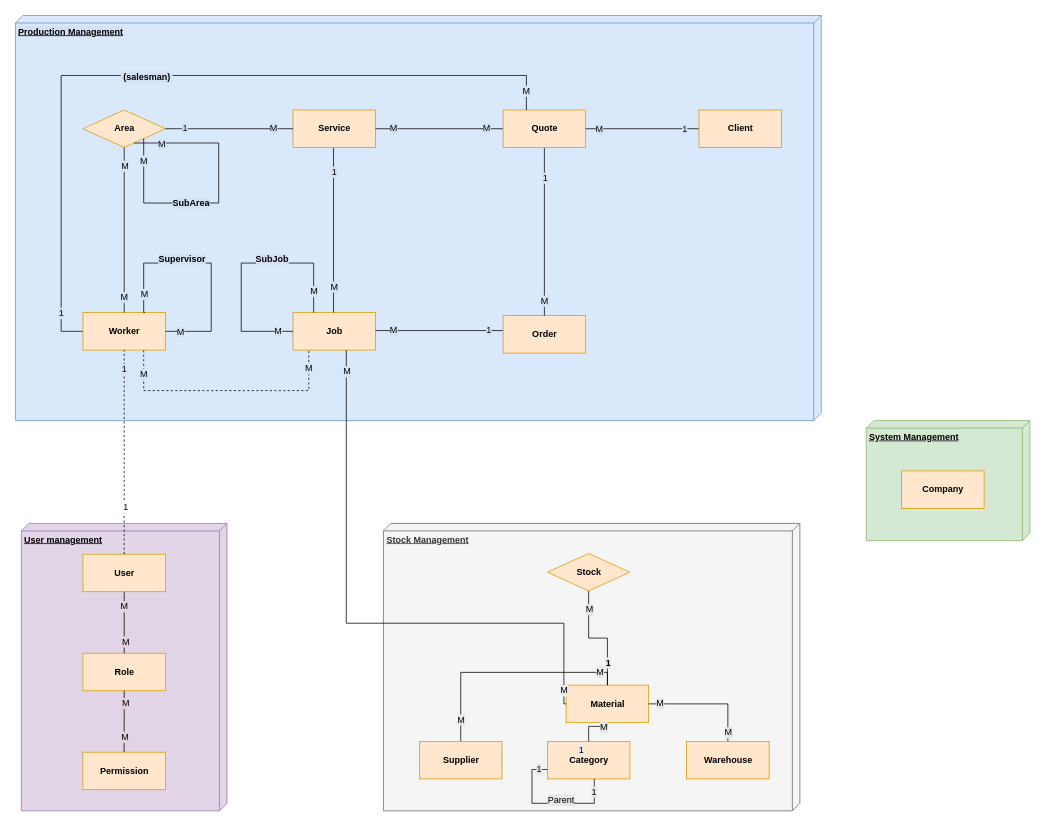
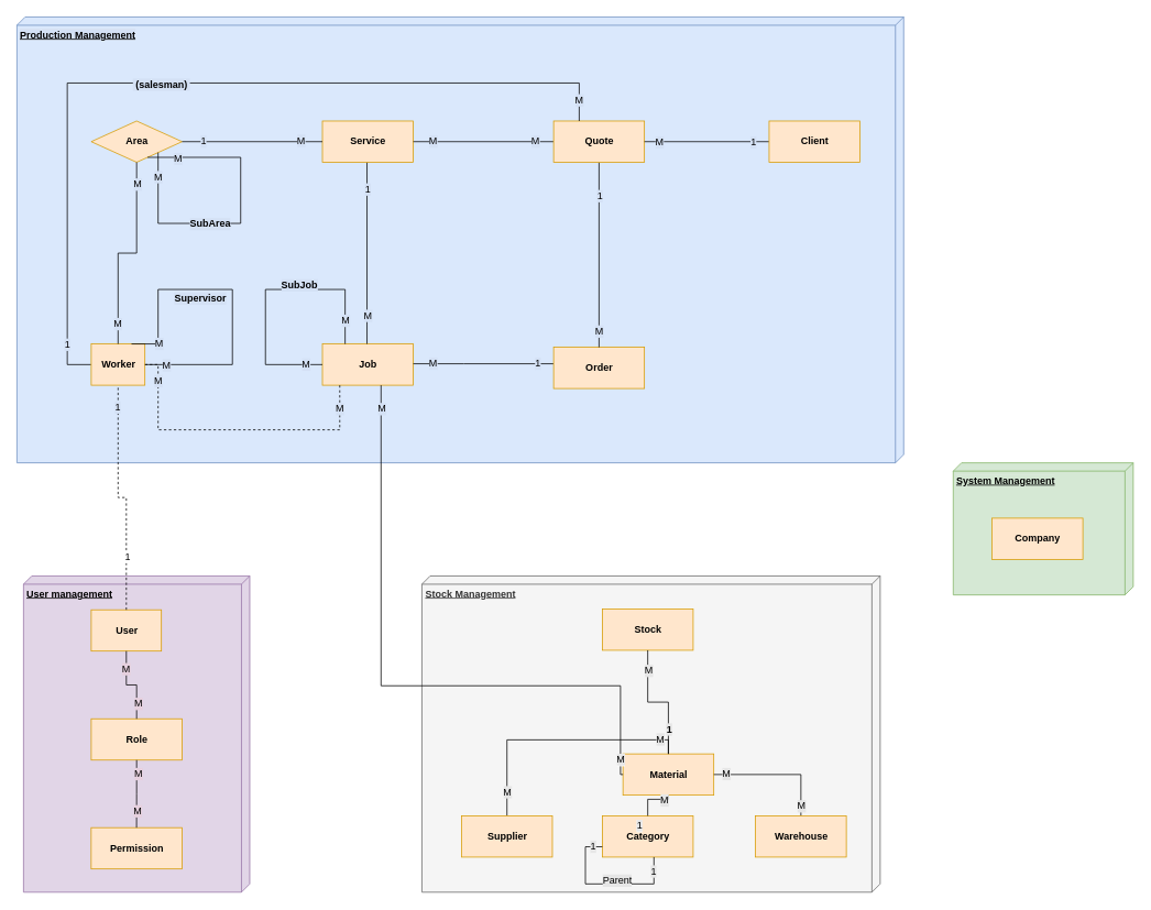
- <mxCell id="39" value="Worker" style="html=1;fillColor=#ffe6cc;strokeColor=#d79b00;fontStyle=1" parent="2" vertex="1"><mxGeometry x="90" y="396" width="110" height="50" as="geometry" /></mxCell>
+ <mxCell id="39" value="Worker" style="html=1;fillColor=#ffe6cc;strokeColor=#d79b00;fontStyle=1" parent="2" vertex="1"><mxGeometry x="90" y="396" width="65" height="50" as="geometry" /></mxCell>
- <mxCell id="66" value="Stock" style="rhombus;html=1;fillColor=#ffe6cc;strokeColor=#d79b00;fontStyle=1;" parent="51" vertex="1"><mxGeometry x="234.5" y="40" width="110" height="50" as="geometry" /></mxCell>
+ <mxCell id="66" value="Stock" style="html=1;fillColor=#ffe6cc;strokeColor=#d79b00;fontStyle=1" parent="51" vertex="1"><mxGeometry x="234.5" y="40" width="110" height="50" as="geometry" /></mxCell>
- <mxCell id="81" value="User" style="html=1;fillColor=#ffe6cc;strokeColor=#d79b00;fontStyle=1" parent="1" vertex="1"><mxGeometry x="110" y="738" width="110" height="50" as="geometry" /></mxCell>
+ <mxCell id="81" value="User" style="html=1;fillColor=#ffe6cc;strokeColor=#d79b00;fontStyle=1" parent="1" vertex="1"><mxGeometry x="110" y="738" width="85" height="50" as="geometry" /></mxCell>
